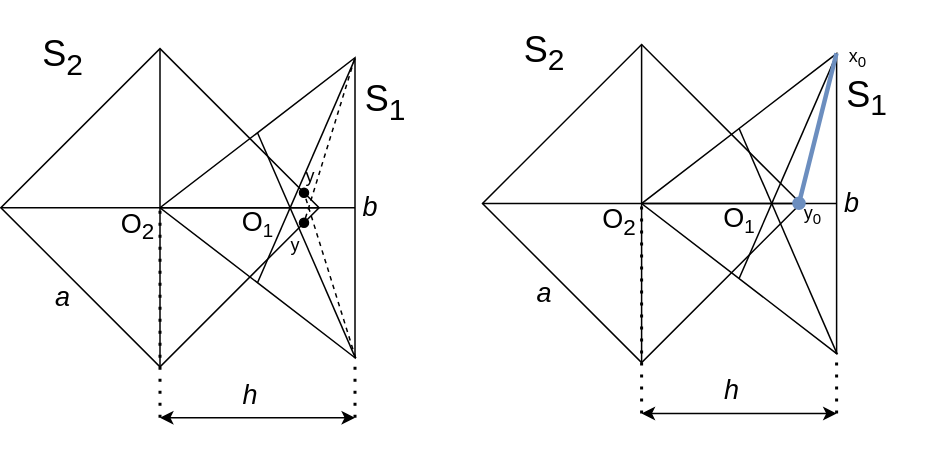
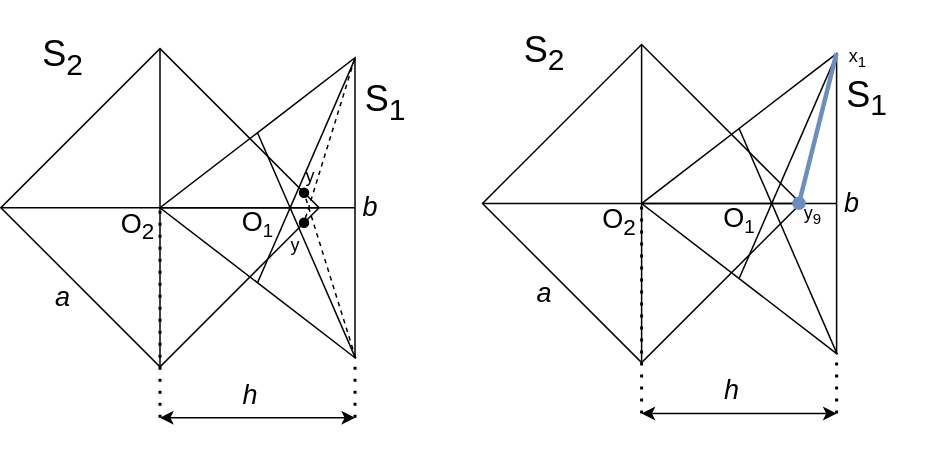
- <mxCell id="41" value="x&lt;sub&gt;0&lt;br&gt;&lt;/sub&gt;" style="text;html=1;align=center;verticalAlign=middle;resizable=0;points=[];autosize=1;strokeColor=none;fillColor=none;" vertex="1" parent="1"><mxGeometry x="555" y="28" width="30" height="20" as="geometry" /></mxCell>
+ <mxCell id="41" value="x&lt;sub&gt;1&lt;br&gt;&lt;/sub&gt;" style="text;html=1;align=center;verticalAlign=middle;resizable=0;points=[];autosize=1;strokeColor=none;fillColor=none;" vertex="1" parent="1"><mxGeometry x="555" y="28" width="30" height="20" as="geometry" /></mxCell>
- <mxCell id="42" value="y&lt;sub&gt;0&lt;br&gt;&lt;/sub&gt;" style="text;html=1;align=center;verticalAlign=middle;resizable=0;points=[];autosize=1;strokeColor=none;fillColor=none;" vertex="1" parent="1"><mxGeometry x="525" y="133.19" width="30" height="20" as="geometry" /></mxCell>
+ <mxCell id="42" value="y&lt;sub&gt;9&lt;br&gt;&lt;/sub&gt;" style="text;html=1;align=center;verticalAlign=middle;resizable=0;points=[];autosize=1;strokeColor=none;fillColor=none;" vertex="1" parent="1"><mxGeometry x="525" y="133.19" width="30" height="20" as="geometry" /></mxCell>
